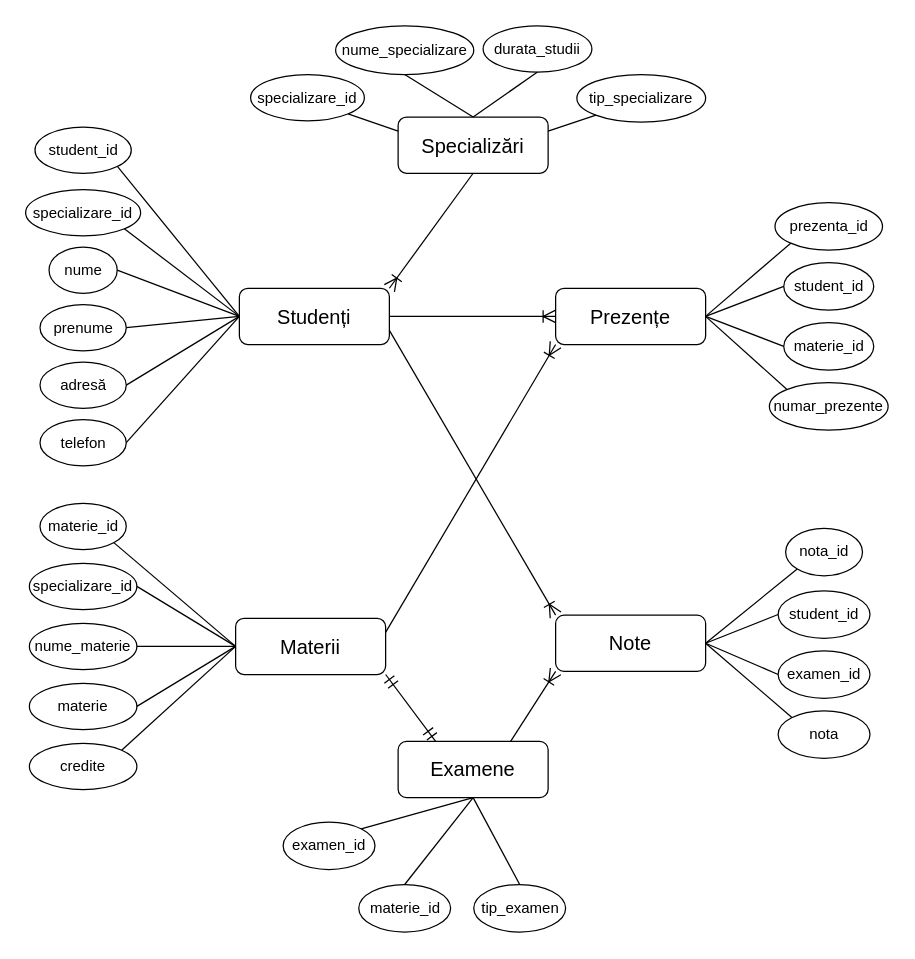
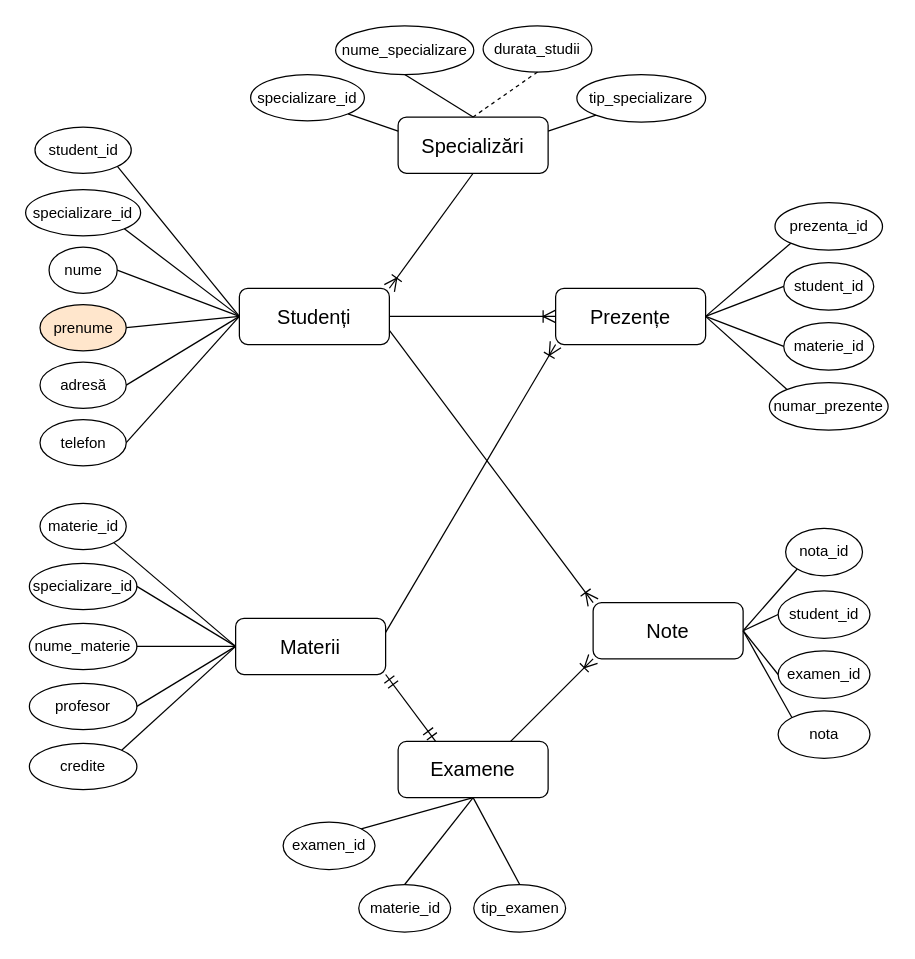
- <mxCell id="20" value="" style="endArrow=none;html=1;rounded=0;fontSize=12;startSize=8;endSize=8;curved=1;entryX=0.5;entryY=1;entryDx=0;entryDy=0;exitX=0.5;exitY=0;exitDx=0;exitDy=0;" edge="1" parent="1" source="2" target="16"><mxGeometry width="50" height="50" relative="1" as="geometry"><mxPoint x="385" y="396" as="sourcePoint" /><mxPoint x="435" y="346" as="targetPoint" /></mxGeometry></mxCell>
+ <mxCell id="20" value="" style="endArrow=none;html=1;rounded=0;fontSize=12;startSize=8;endSize=8;curved=1;entryX=0.5;entryY=1;entryDx=0;entryDy=0;exitX=0.5;exitY=0;exitDx=0;exitDy=0;dashed=1;" edge="1" parent="1" source="2" target="16"><mxGeometry width="50" height="50" relative="1" as="geometry"><mxPoint x="385" y="396" as="sourcePoint" /><mxPoint x="435" y="346" as="targetPoint" /></mxGeometry></mxCell>
- <mxCell id="25" value="prenume" style="ellipse;whiteSpace=wrap;html=1;fontSize=12;" vertex="1" parent="1"><mxGeometry x="31.5" y="243" width="69" height="37" as="geometry" /></mxCell>
+ <mxCell id="25" value="prenume" style="ellipse;whiteSpace=wrap;html=1;fontSize=12;fillColor=#ffe6cc;" vertex="1" parent="1"><mxGeometry x="31.5" y="243" width="69" height="37" as="geometry" /></mxCell>
- <mxCell id="7" value="Note" style="rounded=1;whiteSpace=wrap;html=1;fontSize=16;" vertex="1" parent="1"><mxGeometry x="444" y="491.5" width="120" height="45" as="geometry" /></mxCell>
+ <mxCell id="7" value="Note" style="rounded=1;whiteSpace=wrap;html=1;fontSize=16;" vertex="1" parent="1"><mxGeometry x="474" y="481.5" width="120" height="45" as="geometry" /></mxCell>
- <mxCell id="37" value="materie" style="ellipse;whiteSpace=wrap;html=1;fontSize=12;" vertex="1" parent="1"><mxGeometry x="23" y="546" width="86" height="37" as="geometry" /></mxCell>
+ <mxCell id="37" value="profesor" style="ellipse;whiteSpace=wrap;html=1;fontSize=12;" vertex="1" parent="1"><mxGeometry x="23" y="546" width="86" height="37" as="geometry" /></mxCell>
